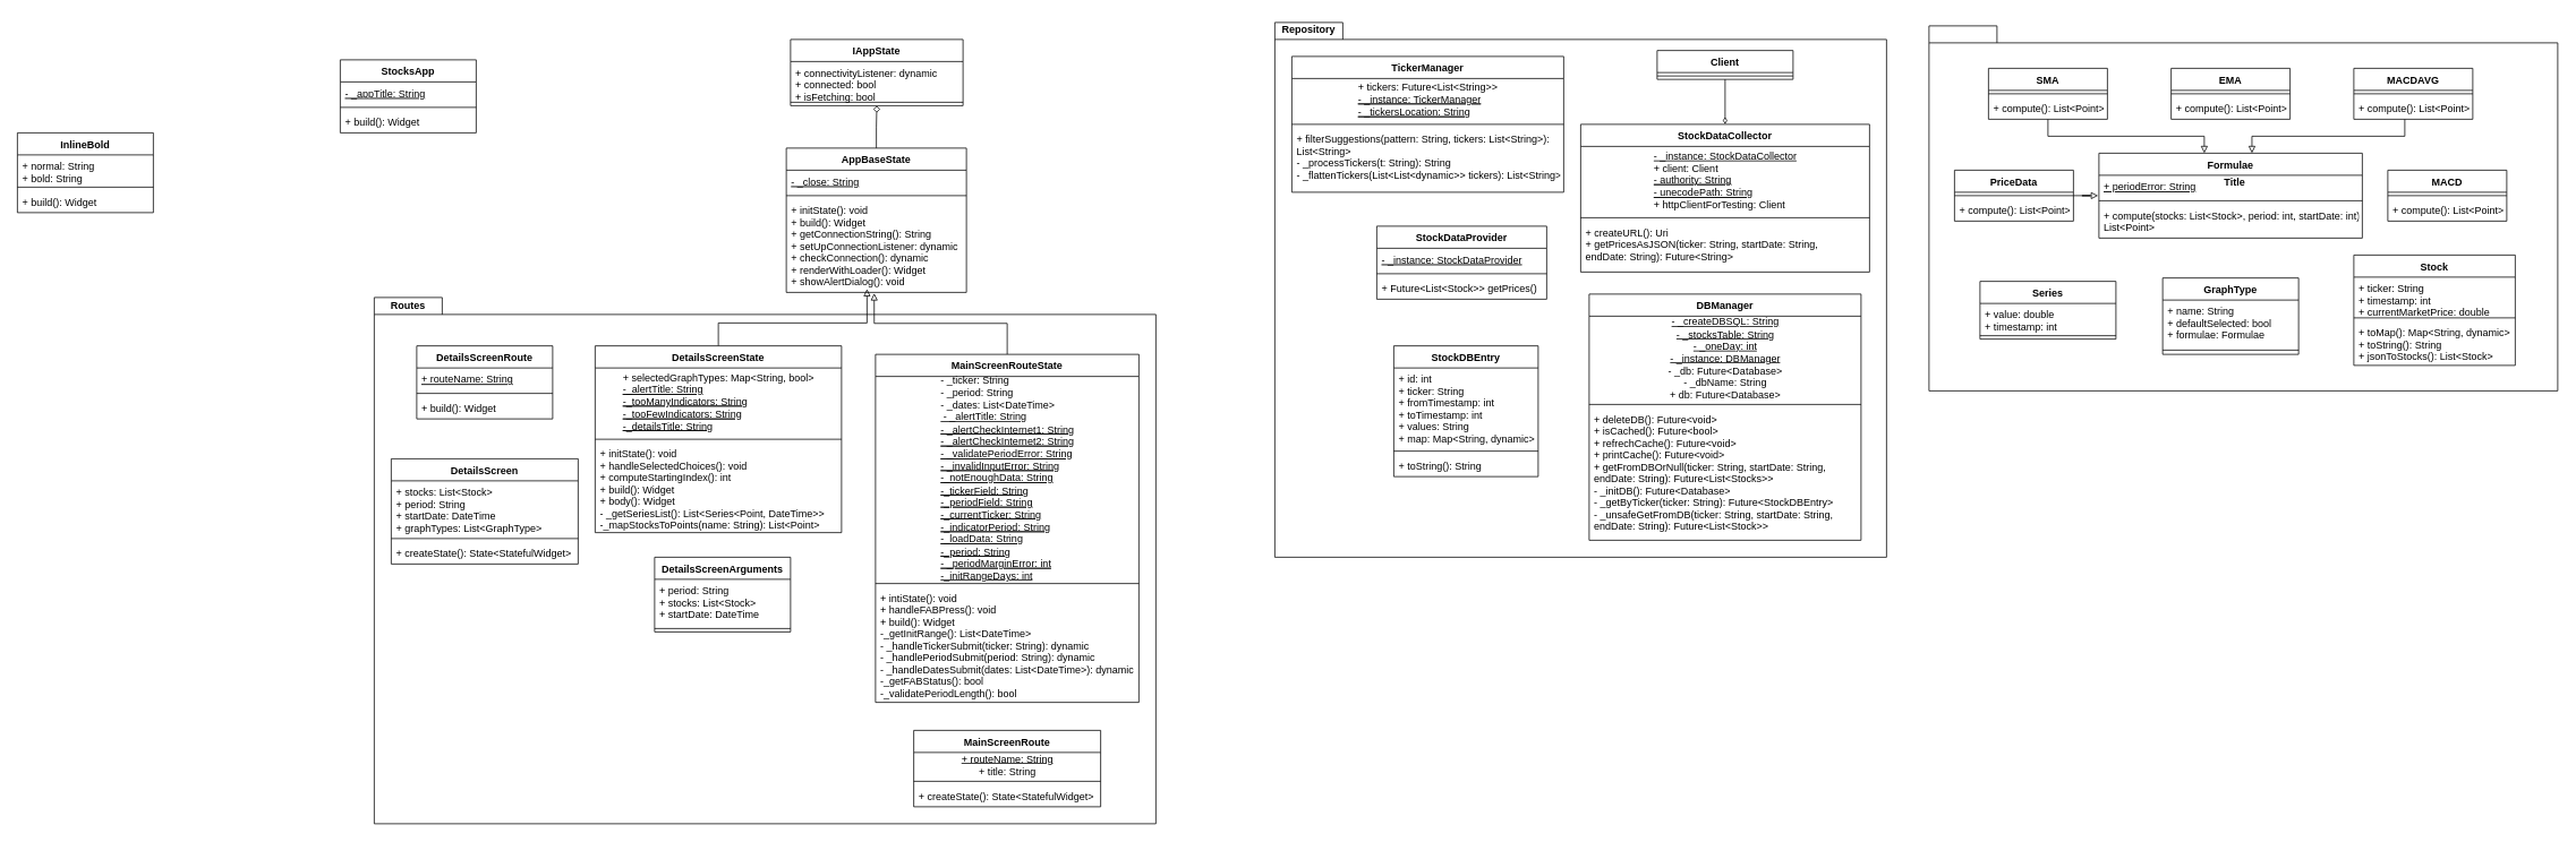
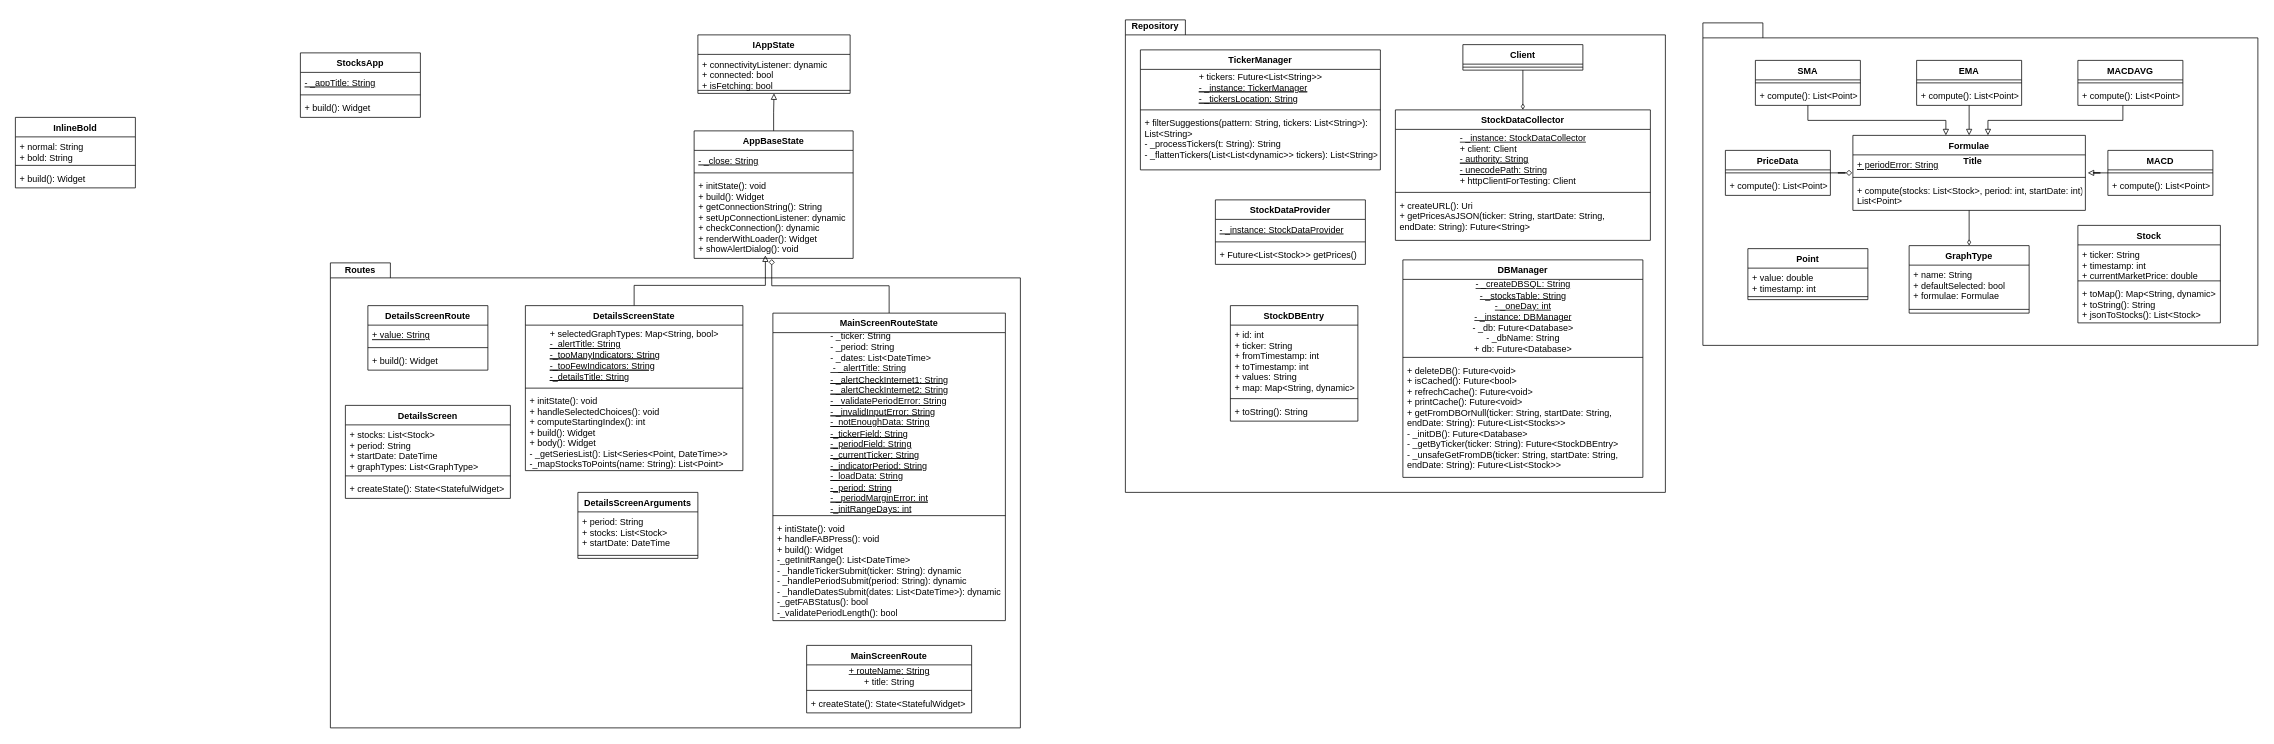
- <mxCell id="68" style="edgeStyle=orthogonalEdgeStyle;rounded=0;orthogonalLoop=1;jettySize=auto;html=1;entryX=0.5;entryY=1;entryDx=0;entryDy=0;endArrow=diamond;endFill=0;" edge="1" parent="1" source="69" target="65"><mxGeometry relative="1" as="geometry" /></mxCell>
+ <mxCell id="68" style="edgeStyle=orthogonalEdgeStyle;rounded=0;orthogonalLoop=1;jettySize=auto;html=1;entryX=0.5;entryY=1;entryDx=0;entryDy=0;endArrow=block;endFill=0;" edge="1" parent="1" source="69" target="65"><mxGeometry relative="1" as="geometry" /></mxCell>
+ <mxCell id="10" style="edgeStyle=orthogonalEdgeStyle;rounded=0;orthogonalLoop=1;jettySize=auto;html=1;entryX=0.5;entryY=0;entryDx=0;entryDy=0;endArrow=block;endFill=0;" edge="1" parent="1" source="11" target="6"><mxGeometry relative="1" as="geometry" /></mxCell>
- <mxCell id="18" style="edgeStyle=orthogonalEdgeStyle;rounded=0;orthogonalLoop=1;jettySize=auto;html=1;entryX=-0.003;entryY=0.923;entryDx=0;entryDy=0;entryPerimeter=0;endArrow=block;endFill=0;" edge="1" parent="1" source="19" target="7"><mxGeometry relative="1" as="geometry" /></mxCell>
+ <mxCell id="18" style="edgeStyle=orthogonalEdgeStyle;rounded=0;orthogonalLoop=1;jettySize=auto;html=1;entryX=-0.003;entryY=0.923;entryDx=0;entryDy=0;entryPerimeter=0;endArrow=diamond;endFill=0;" edge="1" parent="1" source="19" target="7"><mxGeometry relative="1" as="geometry" /></mxCell>
+ <mxCell id="22" style="edgeStyle=orthogonalEdgeStyle;rounded=0;orthogonalLoop=1;jettySize=auto;html=1;entryX=1.01;entryY=0.923;entryDx=0;entryDy=0;entryPerimeter=0;endArrow=block;endFill=0;" edge="1" parent="1" source="23" target="7"><mxGeometry relative="1" as="geometry" /></mxCell>
+ <mxCell id="5" style="edgeStyle=orthogonalEdgeStyle;rounded=0;orthogonalLoop=1;jettySize=auto;html=1;entryX=0.5;entryY=0;entryDx=0;entryDy=0;endArrow=diamondThin;endFill=0;" edge="1" parent="1" source="6" target="30"><mxGeometry relative="1" as="geometry" /></mxCell>
- <mxCell id="33" value="Series" style="swimlane;fontStyle=1;align=center;verticalAlign=top;childLayout=stackLayout;horizontal=1;startSize=26;horizontalStack=0;resizeParent=1;resizeParentMax=0;resizeLast=0;collapsible=1;marginBottom=0;" vertex="1" parent="1"><mxGeometry x="2330" y="331" width="160" height="68" as="geometry" /></mxCell>
+ <mxCell id="33" value="Point" style="swimlane;fontStyle=1;align=center;verticalAlign=top;childLayout=stackLayout;horizontal=1;startSize=26;horizontalStack=0;resizeParent=1;resizeParentMax=0;resizeLast=0;collapsible=1;marginBottom=0;" vertex="1" parent="1"><mxGeometry x="2330" y="331" width="160" height="68" as="geometry" /></mxCell>
- <mxCell id="81" style="edgeStyle=orthogonalEdgeStyle;rounded=0;orthogonalLoop=1;jettySize=auto;html=1;entryX=0.488;entryY=1.009;entryDx=0;entryDy=0;entryPerimeter=0;endArrow=block;endFill=0;" edge="1" parent="1" source="82" target="72"><mxGeometry relative="1" as="geometry" /></mxCell>
+ <mxCell id="81" style="edgeStyle=orthogonalEdgeStyle;rounded=0;orthogonalLoop=1;jettySize=auto;html=1;entryX=0.488;entryY=1.009;entryDx=0;entryDy=0;entryPerimeter=0;endArrow=diamond;endFill=0;" edge="1" parent="1" source="82" target="72"><mxGeometry relative="1" as="geometry" /></mxCell>
- <mxCell id="90" value="+ routeName: String" style="text;strokeColor=none;fillColor=none;align=left;verticalAlign=top;spacingLeft=4;spacingRight=4;overflow=hidden;rotatable=0;points=[[0,0.5],[1,0.5]];portConstraint=eastwest;fontStyle=4" vertex="1" parent="89"><mxGeometry y="26" width="160" height="26" as="geometry" /></mxCell>
+ <mxCell id="90" value="+ value: String" style="text;strokeColor=none;fillColor=none;align=left;verticalAlign=top;spacingLeft=4;spacingRight=4;overflow=hidden;rotatable=0;points=[[0,0.5],[1,0.5]];portConstraint=eastwest;fontStyle=4" vertex="1" parent="89"><mxGeometry y="26" width="160" height="26" as="geometry" /></mxCell>
